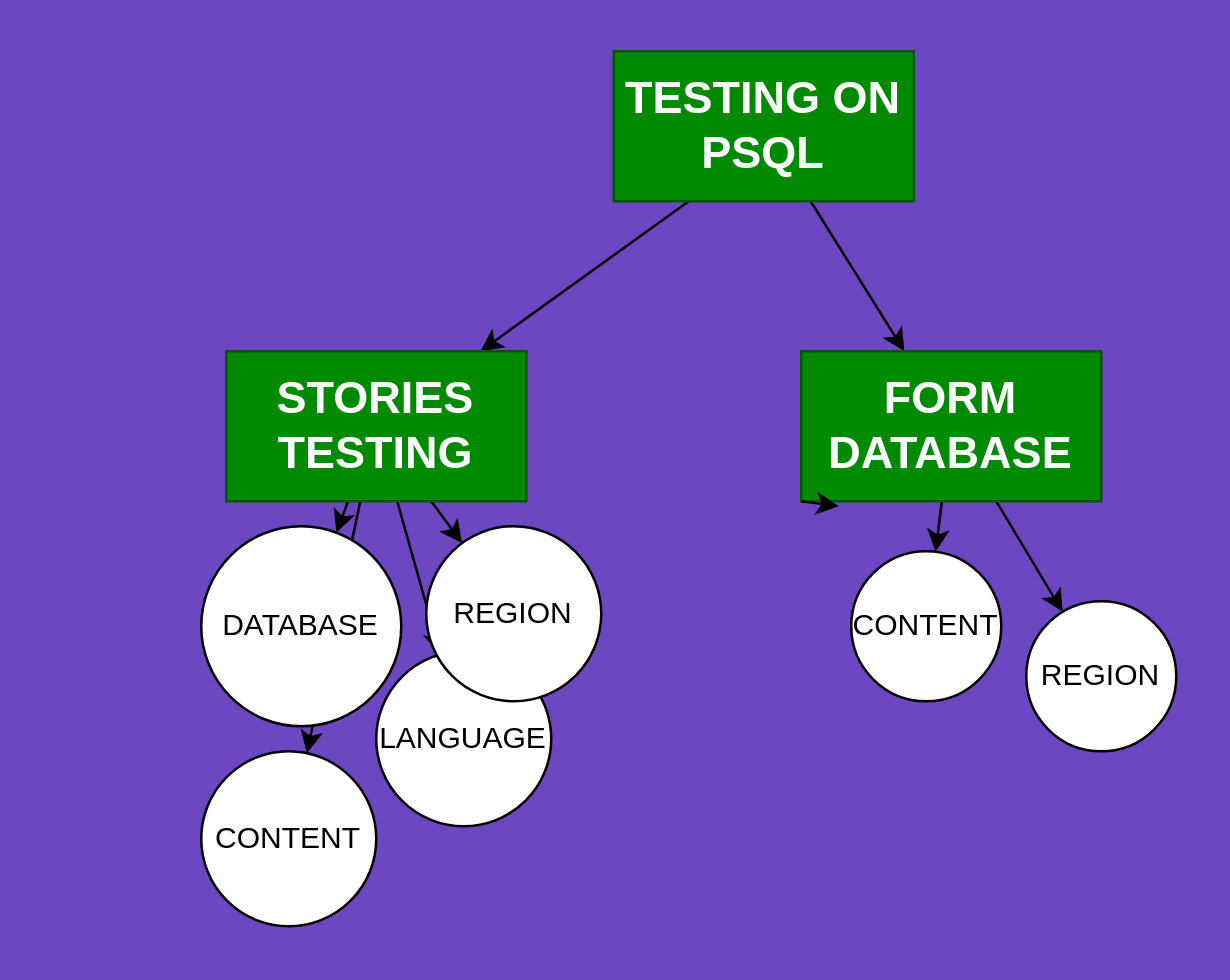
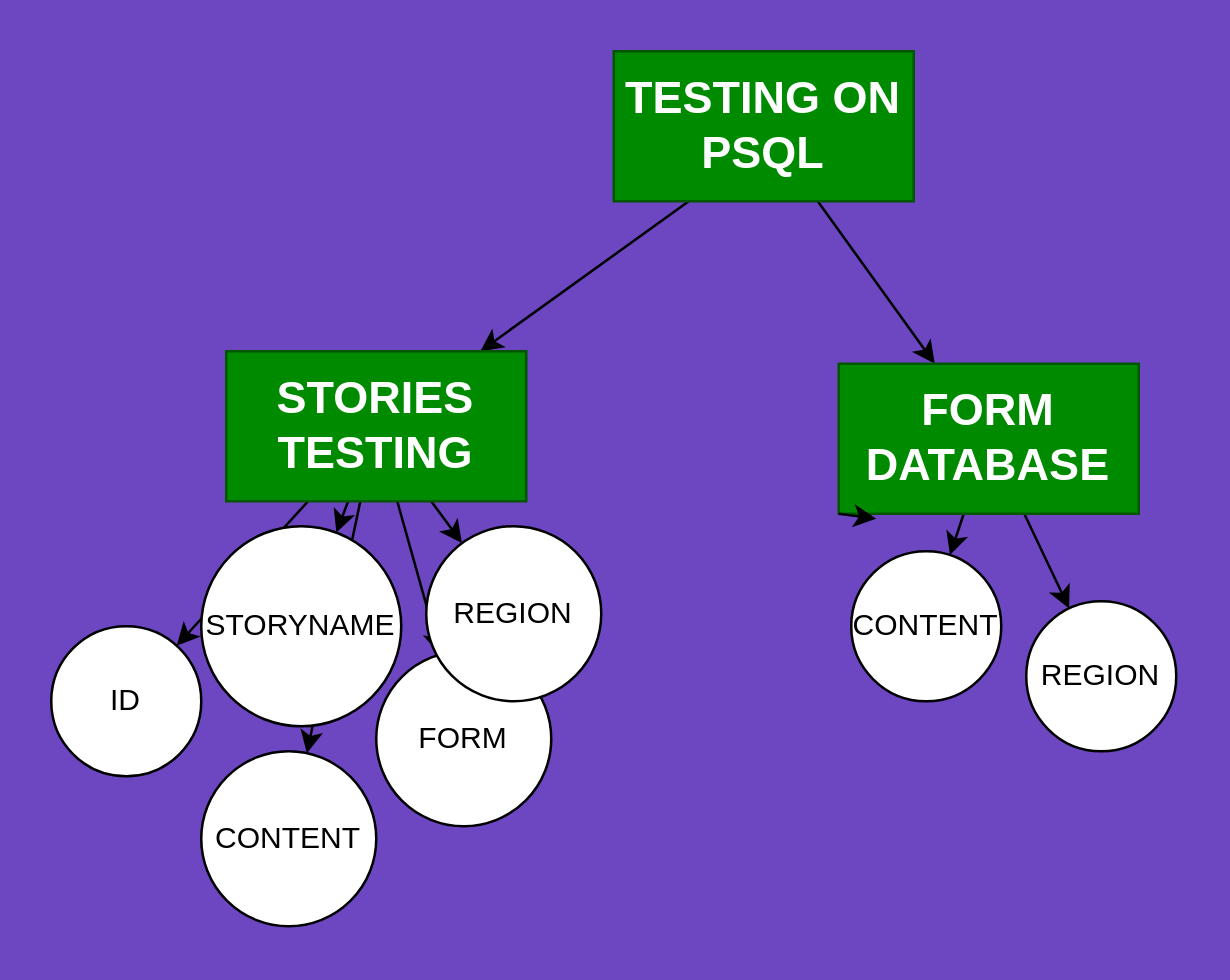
- <mxCell id="13" value="&lt;h2&gt;FORM DATABASE&lt;/h2&gt;" style="rounded=0;whiteSpace=wrap;html=1;fillColor=#008a00;fontColor=#ffffff;strokeColor=#005700;" vertex="1" parent="1"><mxGeometry x="320" y="140" width="120" height="60" as="geometry" /></mxCell>
+ <mxCell id="13" value="&lt;h2&gt;FORM DATABASE&lt;/h2&gt;" style="rounded=0;whiteSpace=wrap;html=1;fillColor=#008a00;fontColor=#ffffff;strokeColor=#005700;" vertex="1" parent="1"><mxGeometry x="335" y="145" width="120" height="60" as="geometry" /></mxCell>
+ <mxCell id="5" style="edgeStyle=none;html=1;" edge="1" parent="1" source="10" target="14"><mxGeometry relative="1" as="geometry" /></mxCell>
- <mxCell id="16" value="DATABASE" style="ellipse;whiteSpace=wrap;html=1;aspect=fixed;" vertex="1" parent="1"><mxGeometry x="80" y="210" width="80" height="80" as="geometry" /></mxCell>
+ <mxCell id="16" value="STORYNAME" style="ellipse;whiteSpace=wrap;html=1;aspect=fixed;" vertex="1" parent="1"><mxGeometry x="80" y="210" width="80" height="80" as="geometry" /></mxCell>
+ <mxCell id="14" value="ID" style="ellipse;whiteSpace=wrap;html=1;aspect=fixed;" vertex="1" parent="1"><mxGeometry x="20" y="250" width="60" height="60" as="geometry" /></mxCell>
- <mxCell id="15" value="LANGUAGE" style="ellipse;whiteSpace=wrap;html=1;aspect=fixed;" vertex="1" parent="1"><mxGeometry x="150" y="260" width="70" height="70" as="geometry" /></mxCell>
+ <mxCell id="15" value="FORM" style="ellipse;whiteSpace=wrap;html=1;aspect=fixed;" vertex="1" parent="1"><mxGeometry x="150" y="260" width="70" height="70" as="geometry" /></mxCell>
